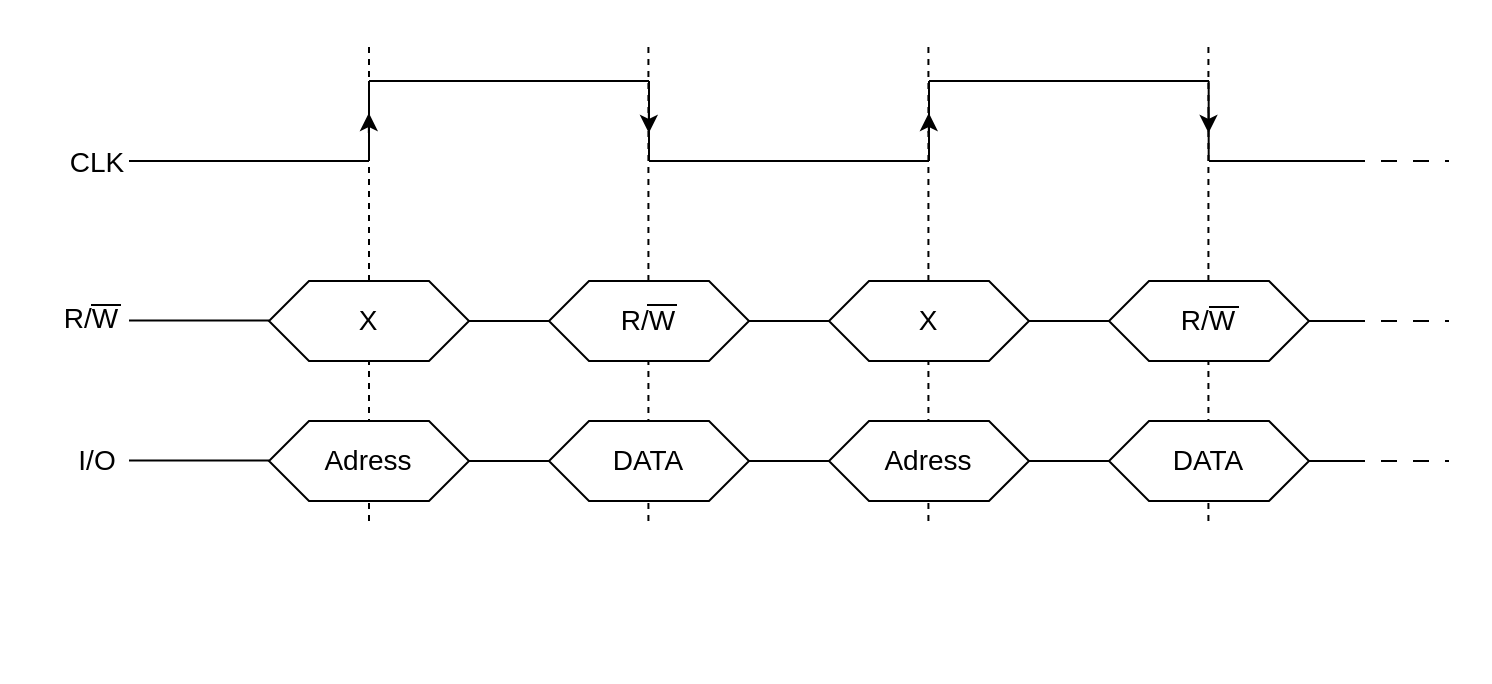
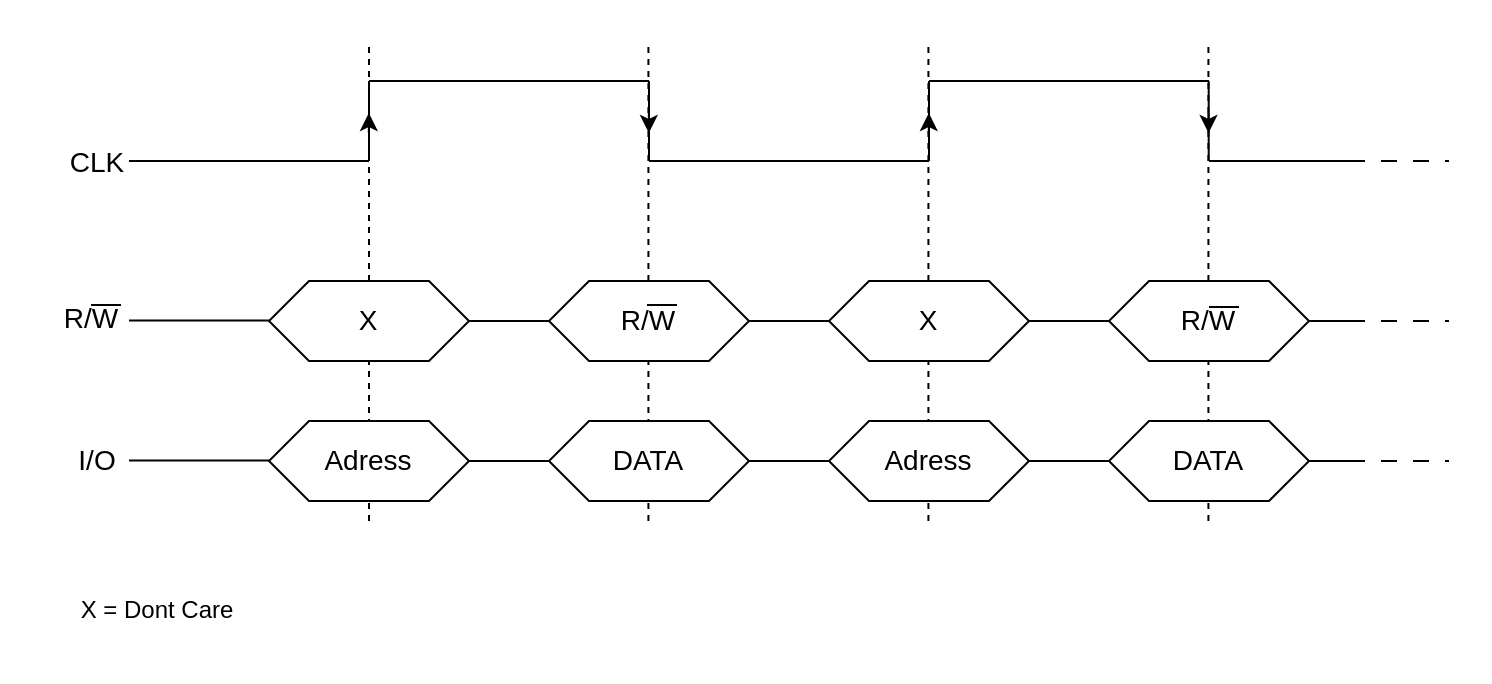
+ <mxCell id="42" value="X = Dont Care" style="text;html=1;align=center;verticalAlign=middle;resizable=0;points=[];autosize=1;strokeColor=none;fillColor=none;" vertex="1" parent="1"><mxGeometry x="28" y="290" width="100" height="30" as="geometry" /></mxCell>
